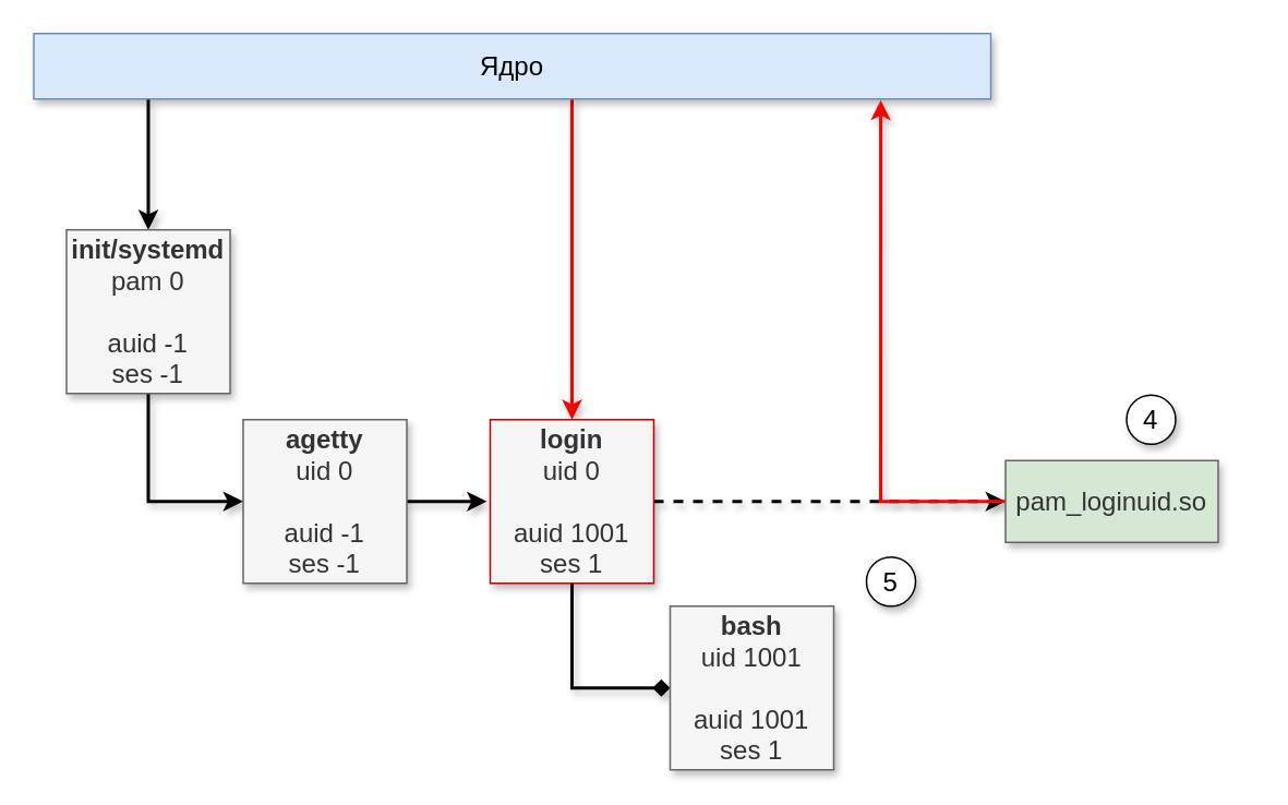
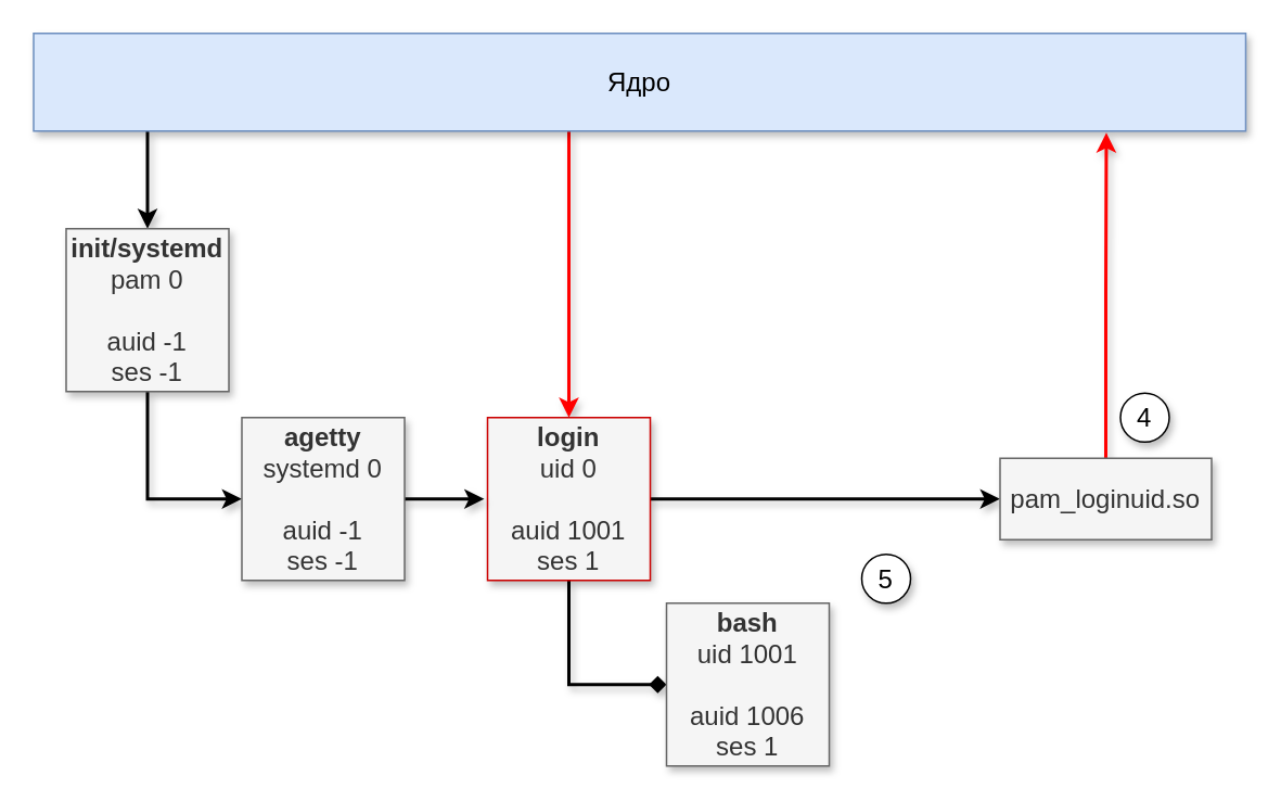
- <mxCell id="4" value="&lt;font style=&quot;font-size: 16px&quot;&gt;Ядро&lt;/font&gt;" style="rounded=0;whiteSpace=wrap;html=1;fillColor=#dae8fc;strokeColor=#6c8ebf;shadow=1;" parent="1" vertex="1"><mxGeometry x="20" y="20" width="585" height="40" as="geometry" /></mxCell>
+ <mxCell id="4" value="&lt;font style=&quot;font-size: 16px&quot;&gt;Ядро&lt;/font&gt;" style="rounded=0;whiteSpace=wrap;html=1;fillColor=#dae8fc;strokeColor=#6c8ebf;shadow=1;" parent="1" vertex="1"><mxGeometry x="20" y="20" width="745" height="60" as="geometry" /></mxCell>
- <mxCell id="14" value="&lt;font style=&quot;font-size: 16px&quot;&gt;&lt;b&gt;agetty&lt;br&gt;&lt;/b&gt;uid 0&lt;br&gt;&lt;br&gt;auid -1&lt;br&gt;ses -1&lt;br&gt;&lt;/font&gt;" style="whiteSpace=wrap;html=1;aspect=fixed;shadow=1;fillColor=#f5f5f5;strokeColor=#666666;fontColor=#333333;" parent="1" vertex="1"><mxGeometry x="148" y="256" width="100" height="100" as="geometry" /></mxCell>
+ <mxCell id="14" value="&lt;font style=&quot;font-size: 16px&quot;&gt;&lt;b&gt;agetty&lt;br&gt;&lt;/b&gt;systemd 0&lt;br&gt;&lt;br&gt;auid -1&lt;br&gt;ses -1&lt;br&gt;&lt;/font&gt;" style="whiteSpace=wrap;html=1;aspect=fixed;shadow=1;fillColor=#f5f5f5;strokeColor=#666666;fontColor=#333333;" parent="1" vertex="1"><mxGeometry x="148" y="256" width="100" height="100" as="geometry" /></mxCell>
- <mxCell id="7" style="edgeStyle=orthogonalEdgeStyle;rounded=0;orthogonalLoop=1;jettySize=auto;html=1;entryX=0;entryY=0.5;entryDx=0;entryDy=0;strokeWidth=2;shadow=1;dashed=1;" parent="1" source="9" target="11" edge="1"><mxGeometry relative="1" as="geometry" /></mxCell>
+ <mxCell id="7" style="edgeStyle=orthogonalEdgeStyle;rounded=0;orthogonalLoop=1;jettySize=auto;html=1;entryX=0;entryY=0.5;entryDx=0;entryDy=0;strokeWidth=2;shadow=1;" parent="1" source="9" target="11" edge="1"><mxGeometry relative="1" as="geometry" /></mxCell>
- <mxCell id="11" value="&lt;font style=&quot;font-size: 16px&quot;&gt;pam_loginuid.so&lt;/font&gt;" style="rounded=0;whiteSpace=wrap;html=1;shadow=1;fillColor=#d5e8d4;strokeColor=#666666;fontColor=#333333;" parent="1" vertex="1"><mxGeometry x="614" y="281" width="130" height="50" as="geometry" /></mxCell>
+ <mxCell id="11" value="&lt;font style=&quot;font-size: 16px&quot;&gt;pam_loginuid.so&lt;/font&gt;" style="rounded=0;whiteSpace=wrap;html=1;shadow=1;fillColor=#f5f5f5;strokeColor=#666666;fontColor=#333333;" parent="1" vertex="1"><mxGeometry x="614" y="281" width="130" height="50" as="geometry" /></mxCell>
- <mxCell id="12" value="&lt;font style=&quot;font-size: 16px&quot;&gt;&lt;b&gt;bash&lt;br&gt;&lt;/b&gt;uid 1001&lt;br&gt;&lt;br&gt;auid 1001&lt;br&gt;ses 1&lt;br&gt;&lt;/font&gt;" style="whiteSpace=wrap;html=1;aspect=fixed;shadow=1;fillColor=#f5f5f5;strokeColor=#666666;fontColor=#333333;" parent="1" vertex="1"><mxGeometry x="409" y="370" width="100" height="100" as="geometry" /></mxCell>
+ <mxCell id="12" value="&lt;font style=&quot;font-size: 16px&quot;&gt;&lt;b&gt;bash&lt;br&gt;&lt;/b&gt;uid 1001&lt;br&gt;&lt;br&gt;auid 1006&lt;br&gt;ses 1&lt;br&gt;&lt;/font&gt;" style="whiteSpace=wrap;html=1;aspect=fixed;shadow=1;fillColor=#f5f5f5;strokeColor=#666666;fontColor=#333333;" parent="1" vertex="1"><mxGeometry x="409" y="370" width="100" height="100" as="geometry" /></mxCell>
